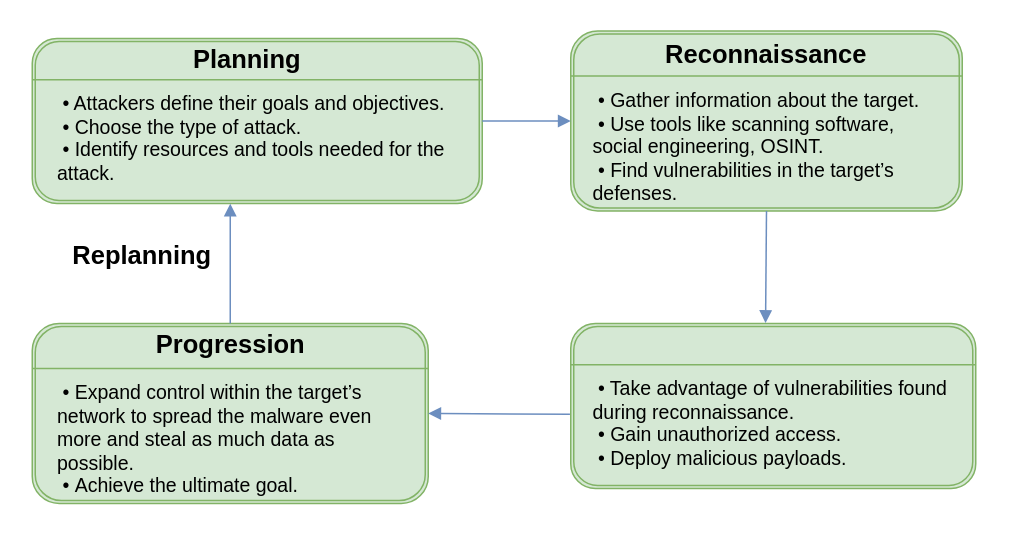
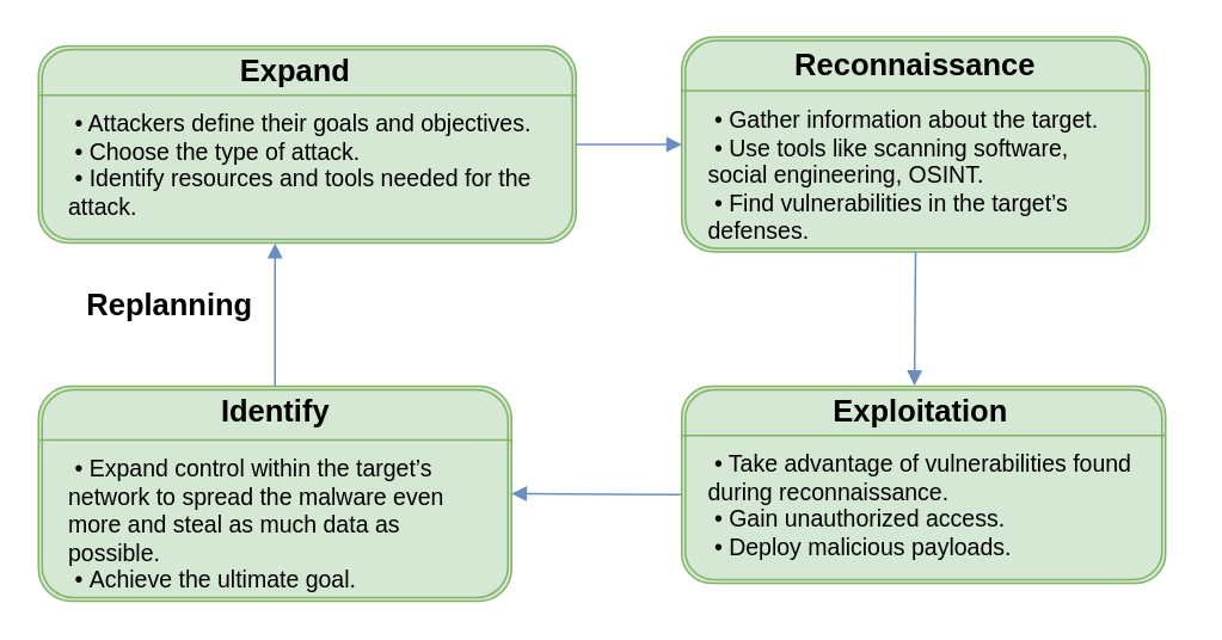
- <mxCell id="4" value="&lt;font style=&quot;font-size: 17px;&quot;&gt;Planning&lt;/font&gt;" style="text;strokeColor=none;fillColor=none;html=1;fontSize=24;fontStyle=1;verticalAlign=bottom;align=center;" parent="3" vertex="1"><mxGeometry x="29.73" y="5.13" width="226.77" height="23.87" as="geometry" /></mxCell>
+ <mxCell id="4" value="&lt;font style=&quot;font-size: 17px;&quot;&gt;Expand&lt;/font&gt;" style="text;strokeColor=none;fillColor=none;html=1;fontSize=24;fontStyle=1;verticalAlign=bottom;align=center;" parent="3" vertex="1"><mxGeometry x="29.73" y="5.13" width="226.77" height="23.87" as="geometry" /></mxCell>
- <mxCell id="20" value="&lt;font style=&quot;font-size: 17px;&quot;&gt;Progression&lt;/font&gt;" style="text;strokeColor=none;fillColor=none;html=1;fontSize=24;fontStyle=1;verticalAlign=bottom;align=center;" parent="19" vertex="1"><mxGeometry x="32.222" y="2.996" width="199.558" height="26.04" as="geometry" /></mxCell>
+ <mxCell id="20" value="&lt;font style=&quot;font-size: 17px;&quot;&gt;Identify&lt;/font&gt;" style="text;strokeColor=none;fillColor=none;html=1;fontSize=24;fontStyle=1;verticalAlign=bottom;align=center;" parent="19" vertex="1"><mxGeometry x="32.222" y="2.996" width="199.558" height="26.04" as="geometry" /></mxCell>
+ <mxCell id="14" value="&lt;font style=&quot;font-size: 17px;&quot;&gt;Exploitation&lt;/font&gt;" style="text;strokeColor=none;fillColor=none;html=1;fontSize=24;fontStyle=1;verticalAlign=bottom;align=center;" parent="13" vertex="1"><mxGeometry x="30.976" y="5.13" width="204.093" height="23.87" as="geometry" /></mxCell>
